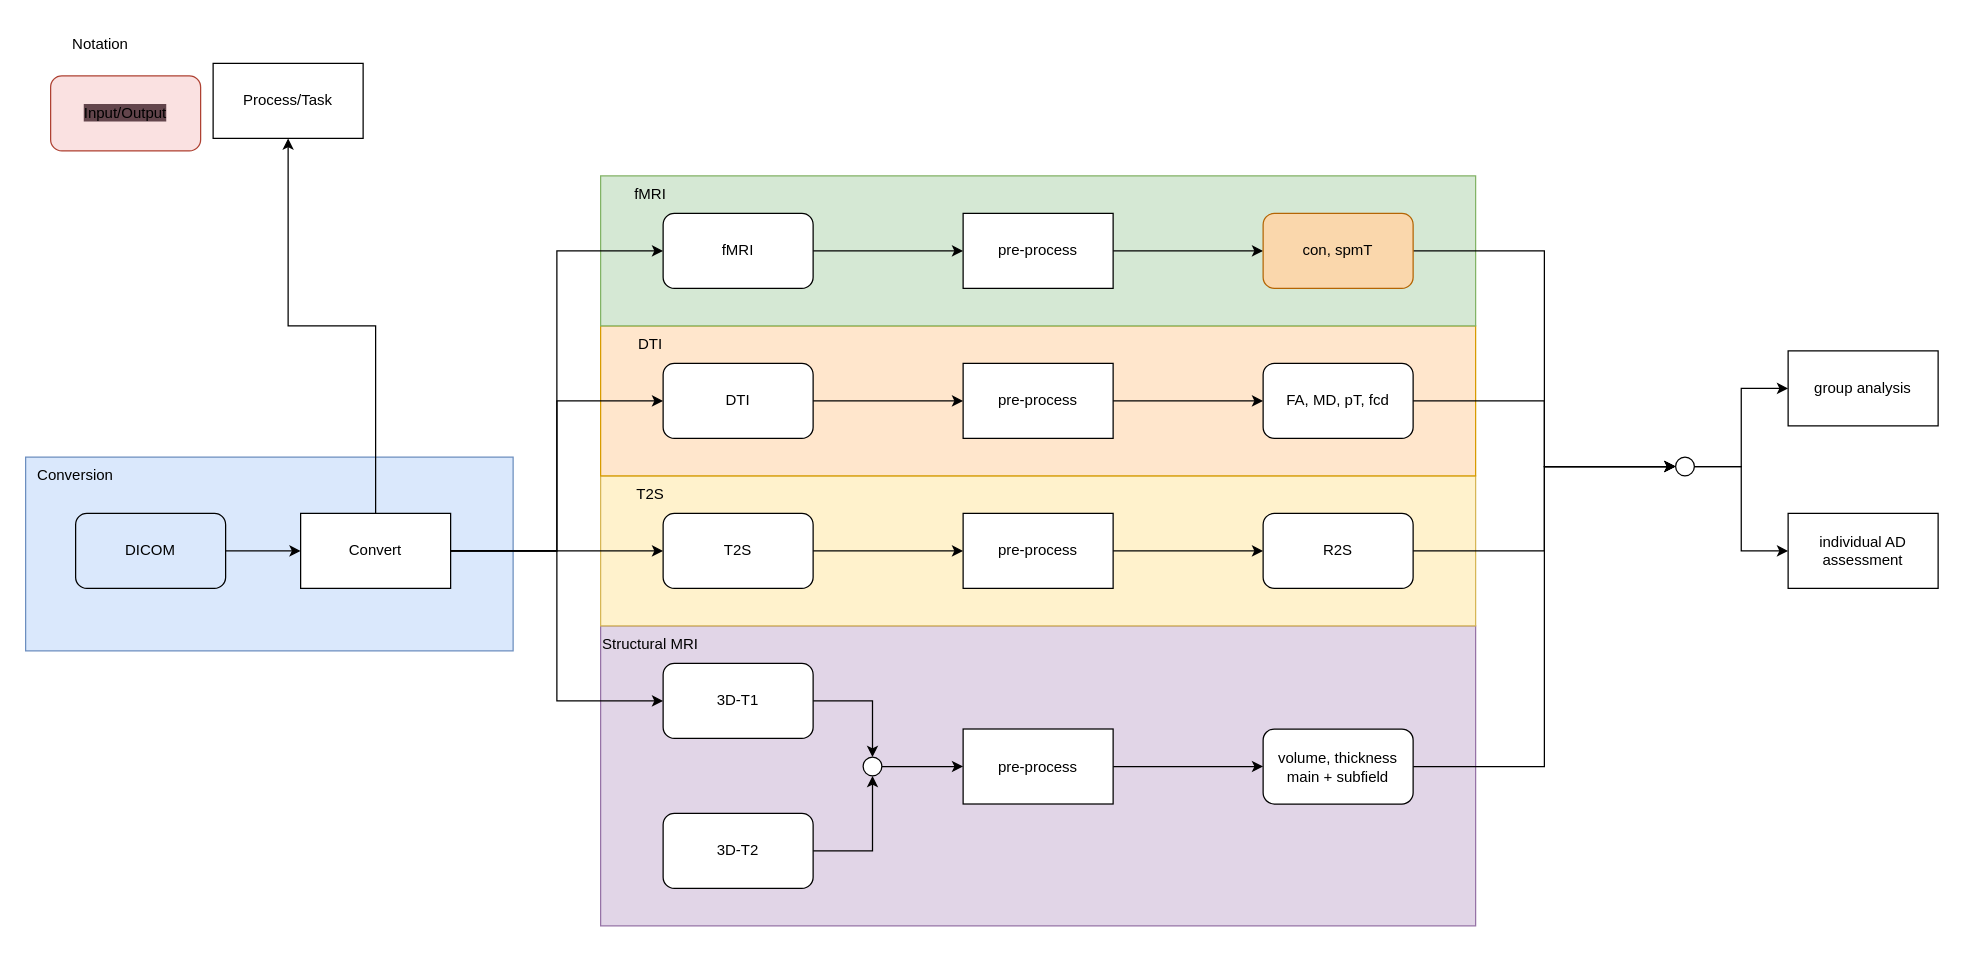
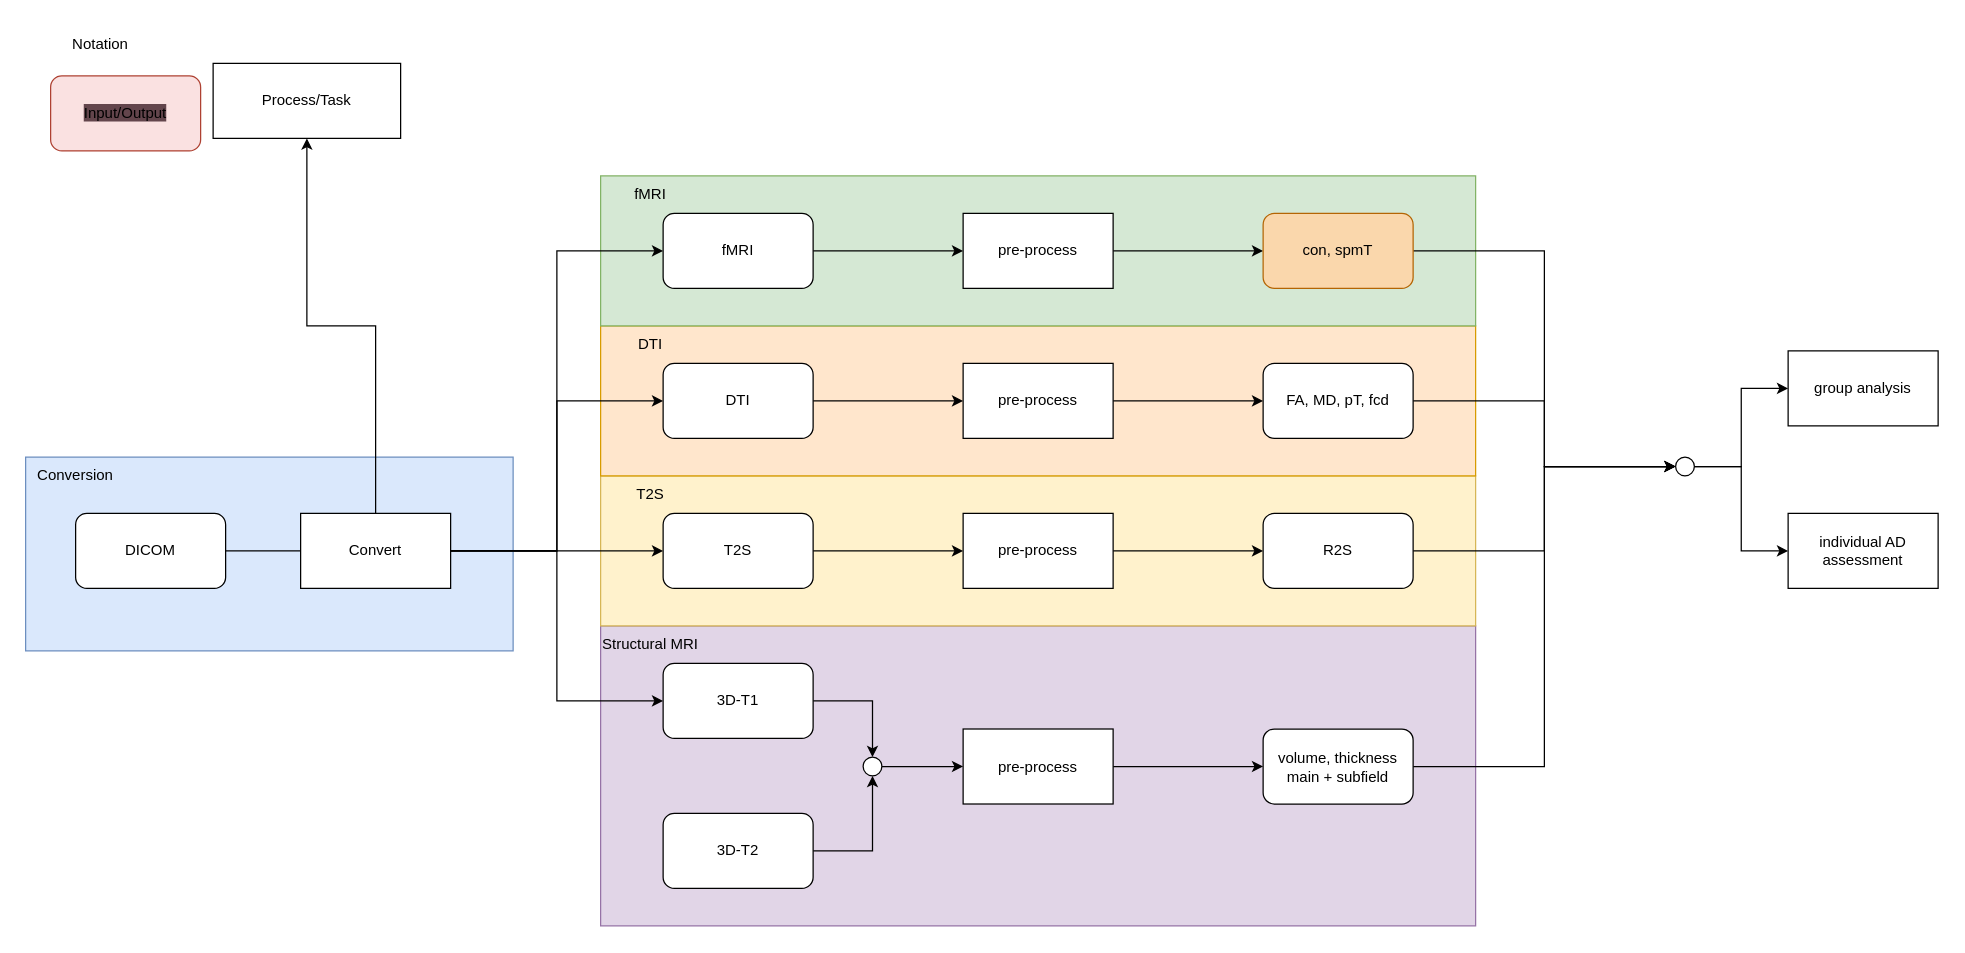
- <mxCell id="8" value="Process/Task" style="rounded=0;whiteSpace=wrap;html=1;" parent="1" vertex="1"><mxGeometry x="170" y="50" width="120" height="60" as="geometry" /></mxCell>
+ <mxCell id="8" value="Process/Task" style="rounded=0;whiteSpace=wrap;html=1;" parent="1" vertex="1"><mxGeometry x="170" y="50" width="150" height="60" as="geometry" /></mxCell>
- <mxCell id="10" value="DICOM" style="rounded=1;whiteSpace=wrap;html=1;fillColor=#dae8fc;" parent="1" vertex="1"><mxGeometry x="60" y="410" width="120" height="60" as="geometry" /></mxCell>
+ <mxCell id="10" value="DICOM" style="rounded=1;whiteSpace=wrap;html=1;" parent="1" vertex="1"><mxGeometry x="60" y="410" width="120" height="60" as="geometry" /></mxCell>
- <mxCell id="9" style="edgeStyle=orthogonalEdgeStyle;rounded=0;orthogonalLoop=1;jettySize=auto;html=1;entryX=0;entryY=0.5;entryDx=0;entryDy=0;" parent="1" source="10" target="16" edge="1"><mxGeometry relative="1" as="geometry" /></mxCell>
+ <mxCell id="9" style="edgeStyle=orthogonalEdgeStyle;rounded=0;orthogonalLoop=1;jettySize=auto;html=1;entryX=0;entryY=0.5;entryDx=0;entryDy=0;endArrow=none;" parent="1" source="10" target="16" edge="1"><mxGeometry relative="1" as="geometry" /></mxCell>
